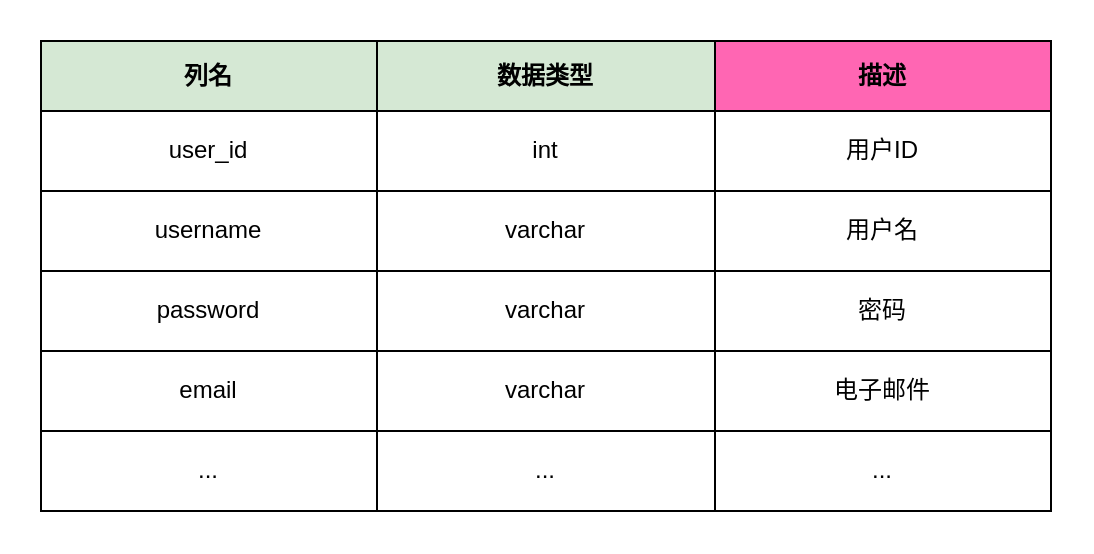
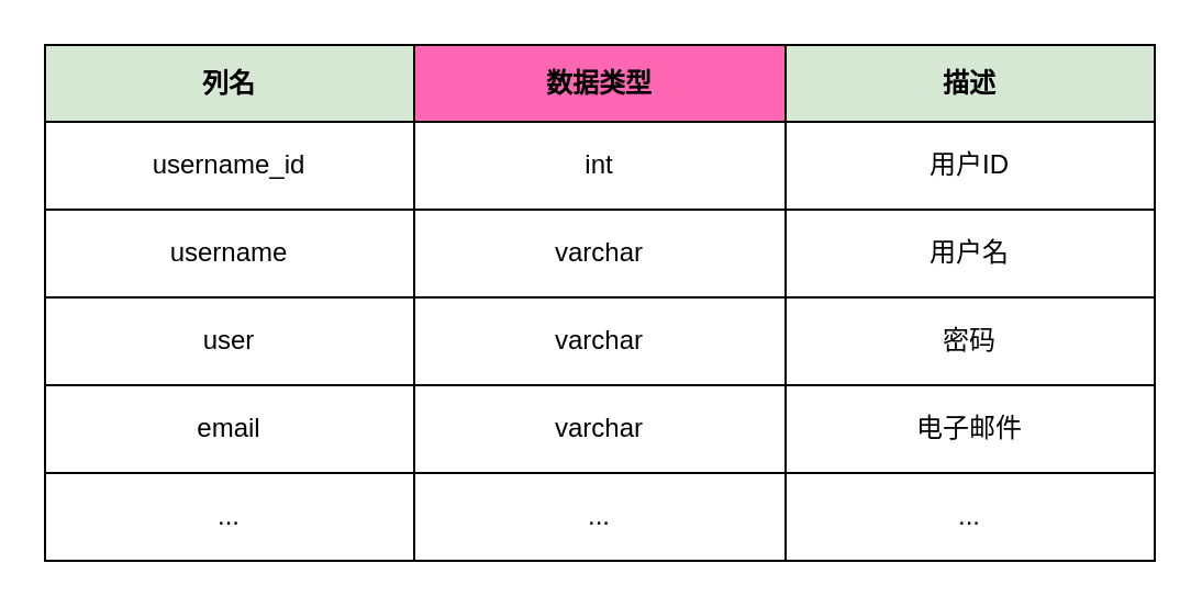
- <mxCell id="5" value="数据类型" style="connectable=0;recursiveResize=0;strokeColor=inherit;fillColor=#d5e8d4;align=center;whiteSpace=wrap;html=1;fontStyle=1;" vertex="1" parent="3"><mxGeometry x="168" width="169" height="35" as="geometry"><mxRectangle width="169" height="35" as="alternateBounds" /></mxGeometry></mxCell>
+ <mxCell id="5" value="数据类型" style="connectable=0;recursiveResize=0;strokeColor=inherit;fillColor=#FF66B3;align=center;whiteSpace=wrap;html=1;fontStyle=1" vertex="1" parent="3"><mxGeometry x="168" width="169" height="35" as="geometry"><mxRectangle width="169" height="35" as="alternateBounds" /></mxGeometry></mxCell>
- <mxCell id="6" value="描述" style="connectable=0;recursiveResize=0;strokeColor=inherit;fillColor=#FF66B3;align=center;whiteSpace=wrap;html=1;fontStyle=1" vertex="1" parent="3"><mxGeometry x="337" width="168" height="35" as="geometry"><mxRectangle width="168" height="35" as="alternateBounds" /></mxGeometry></mxCell>
+ <mxCell id="6" value="描述" style="connectable=0;recursiveResize=0;strokeColor=inherit;fillColor=#d5e8d4;align=center;whiteSpace=wrap;html=1;fontStyle=1;" vertex="1" parent="3"><mxGeometry x="337" width="168" height="35" as="geometry"><mxRectangle width="168" height="35" as="alternateBounds" /></mxGeometry></mxCell>
- <mxCell id="8" value="user_id" style="connectable=0;recursiveResize=0;strokeColor=inherit;fillColor=none;align=center;whiteSpace=wrap;html=1;" vertex="1" parent="7"><mxGeometry width="168" height="40" as="geometry"><mxRectangle width="168" height="40" as="alternateBounds" /></mxGeometry></mxCell>
+ <mxCell id="8" value="username_id" style="connectable=0;recursiveResize=0;strokeColor=inherit;fillColor=none;align=center;whiteSpace=wrap;html=1;" vertex="1" parent="7"><mxGeometry width="168" height="40" as="geometry"><mxRectangle width="168" height="40" as="alternateBounds" /></mxGeometry></mxCell>
- <mxCell id="16" value="password" style="connectable=0;recursiveResize=0;strokeColor=inherit;fillColor=none;align=center;whiteSpace=wrap;html=1;" vertex="1" parent="15"><mxGeometry width="168" height="40" as="geometry"><mxRectangle width="168" height="40" as="alternateBounds" /></mxGeometry></mxCell>
+ <mxCell id="16" value="user" style="connectable=0;recursiveResize=0;strokeColor=inherit;fillColor=none;align=center;whiteSpace=wrap;html=1;" vertex="1" parent="15"><mxGeometry width="168" height="40" as="geometry"><mxRectangle width="168" height="40" as="alternateBounds" /></mxGeometry></mxCell>
